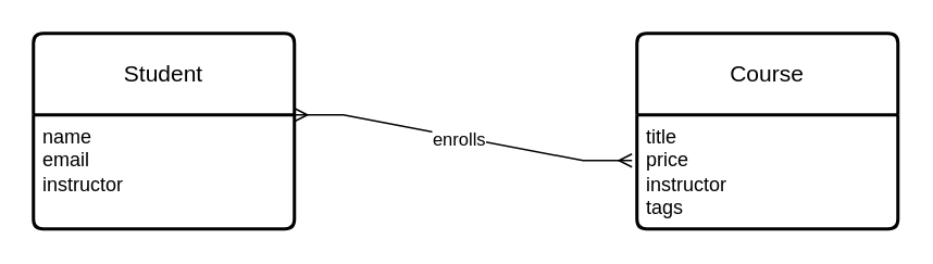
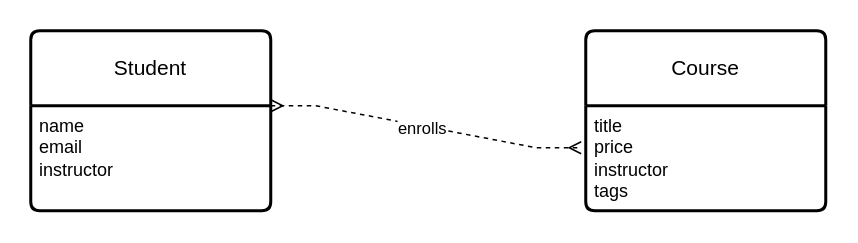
- <mxCell id="6" value="" style="edgeStyle=entityRelationEdgeStyle;fontSize=12;html=1;endArrow=ERmany;startArrow=ERmany;rounded=0;exitX=1;exitY=0;exitDx=0;exitDy=0;entryX=-0.019;entryY=0.4;entryDx=0;entryDy=0;entryPerimeter=0;" edge="1" parent="1" source="5" target="3"><mxGeometry width="100" height="100" relative="1" as="geometry"><mxPoint x="240" y="140" as="sourcePoint" /><mxPoint x="340" y="40" as="targetPoint" /></mxGeometry></mxCell>
+ <mxCell id="6" value="" style="edgeStyle=entityRelationEdgeStyle;fontSize=12;html=1;endArrow=ERmany;startArrow=ERmany;rounded=0;exitX=1;exitY=0;exitDx=0;exitDy=0;entryX=-0.019;entryY=0.4;entryDx=0;entryDy=0;entryPerimeter=0;dashed=1;" edge="1" parent="1" source="5" target="3"><mxGeometry width="100" height="100" relative="1" as="geometry"><mxPoint x="240" y="140" as="sourcePoint" /><mxPoint x="340" y="40" as="targetPoint" /></mxGeometry></mxCell>
